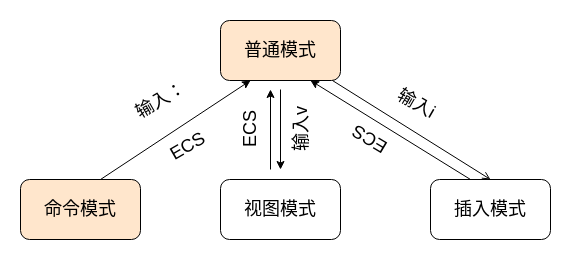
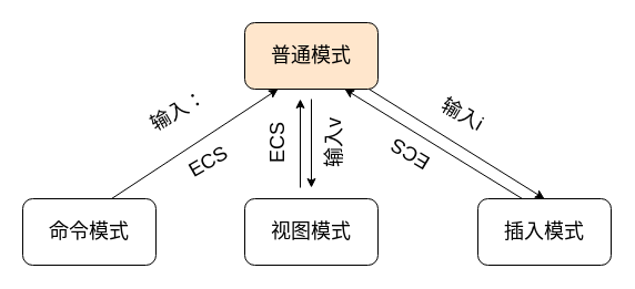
- <mxCell id="16" value="" style="endArrow=open;html=1;rounded=0;fontSize=18;exitX=0.933;exitY=1;exitDx=0;exitDy=0;exitPerimeter=0;entryX=0.5;entryY=0;entryDx=0;entryDy=0;" edge="1" parent="1" source="2" target="3"><mxGeometry width="50" height="50" relative="1" as="geometry"><mxPoint x="260" y="189" as="sourcePoint" /><mxPoint x="310" y="139" as="targetPoint" /></mxGeometry></mxCell>
+ <mxCell id="16" value="" style="endArrow=classic;html=1;rounded=0;fontSize=18;exitX=0.933;exitY=1;exitDx=0;exitDy=0;exitPerimeter=0;entryX=0.5;entryY=0;entryDx=0;entryDy=0;" edge="1" parent="1" source="2" target="3"><mxGeometry width="50" height="50" relative="1" as="geometry"><mxPoint x="260" y="189" as="sourcePoint" /><mxPoint x="310" y="139" as="targetPoint" /></mxGeometry></mxCell>
- <mxCell id="4" value="&lt;font style=&quot;font-size: 18px;&quot;&gt;命令模式&lt;/font&gt;" style="rounded=1;whiteSpace=wrap;html=1;fillColor=#ffe6cc;" vertex="1" parent="1"><mxGeometry x="20" y="179" width="120" height="60" as="geometry" /></mxCell>
+ <mxCell id="4" value="&lt;font style=&quot;font-size: 18px;&quot;&gt;命令模式&lt;/font&gt;" style="rounded=1;whiteSpace=wrap;html=1;" vertex="1" parent="1"><mxGeometry x="20" y="179" width="120" height="60" as="geometry" /></mxCell>
